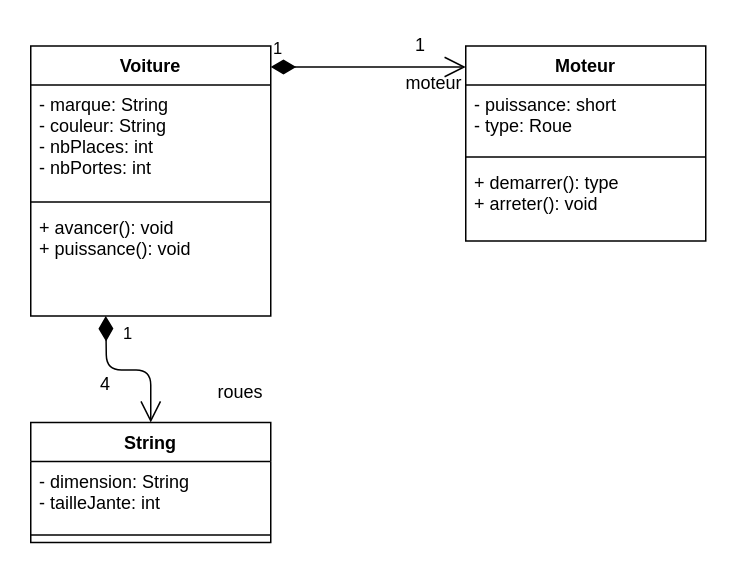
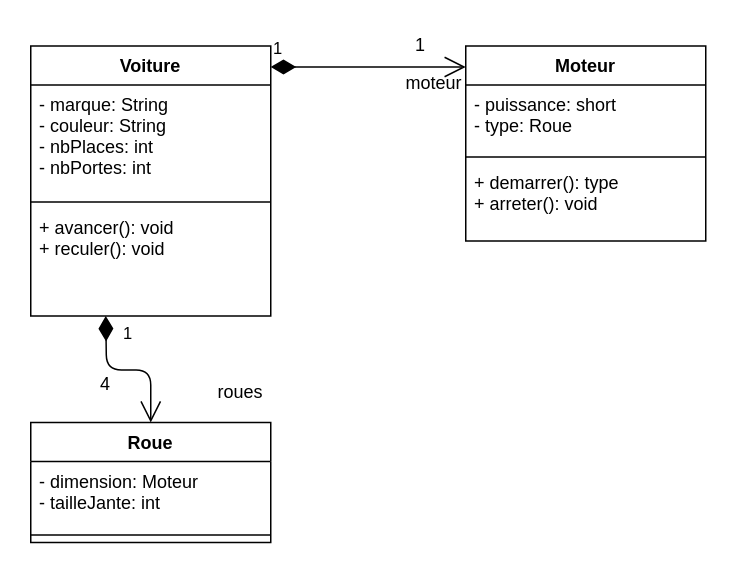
- <mxCell id="5" value="+ avancer(): void&#10;+ puissance(): void" style="text;strokeColor=none;fillColor=none;align=left;verticalAlign=top;spacingLeft=4;spacingRight=4;overflow=hidden;rotatable=0;points=[[0,0.5],[1,0.5]];portConstraint=eastwest;" vertex="1" parent="2"><mxGeometry y="108" width="160" height="72" as="geometry" /></mxCell>
+ <mxCell id="5" value="+ avancer(): void&#10;+ reculer(): void" style="text;strokeColor=none;fillColor=none;align=left;verticalAlign=top;spacingLeft=4;spacingRight=4;overflow=hidden;rotatable=0;points=[[0,0.5],[1,0.5]];portConstraint=eastwest;" vertex="1" parent="2"><mxGeometry y="108" width="160" height="72" as="geometry" /></mxCell>
- <mxCell id="13" value="String" style="swimlane;fontStyle=1;align=center;verticalAlign=top;childLayout=stackLayout;horizontal=1;startSize=26;horizontalStack=0;resizeParent=1;resizeParentMax=0;resizeLast=0;collapsible=1;marginBottom=0;" vertex="1" parent="1"><mxGeometry x="20" y="281" width="160" height="80" as="geometry" /></mxCell>
+ <mxCell id="13" value="Roue" style="swimlane;fontStyle=1;align=center;verticalAlign=top;childLayout=stackLayout;horizontal=1;startSize=26;horizontalStack=0;resizeParent=1;resizeParentMax=0;resizeLast=0;collapsible=1;marginBottom=0;" vertex="1" parent="1"><mxGeometry x="20" y="281" width="160" height="80" as="geometry" /></mxCell>
- <mxCell id="14" value="- dimension: String&#10;- tailleJante: int" style="text;strokeColor=none;fillColor=none;align=left;verticalAlign=top;spacingLeft=4;spacingRight=4;overflow=hidden;rotatable=0;points=[[0,0.5],[1,0.5]];portConstraint=eastwest;" vertex="1" parent="13"><mxGeometry y="26" width="160" height="44" as="geometry" /></mxCell>
+ <mxCell id="14" value="- dimension: Moteur&#10;- tailleJante: int" style="text;strokeColor=none;fillColor=none;align=left;verticalAlign=top;spacingLeft=4;spacingRight=4;overflow=hidden;rotatable=0;points=[[0,0.5],[1,0.5]];portConstraint=eastwest;" vertex="1" parent="13"><mxGeometry y="26" width="160" height="44" as="geometry" /></mxCell>
